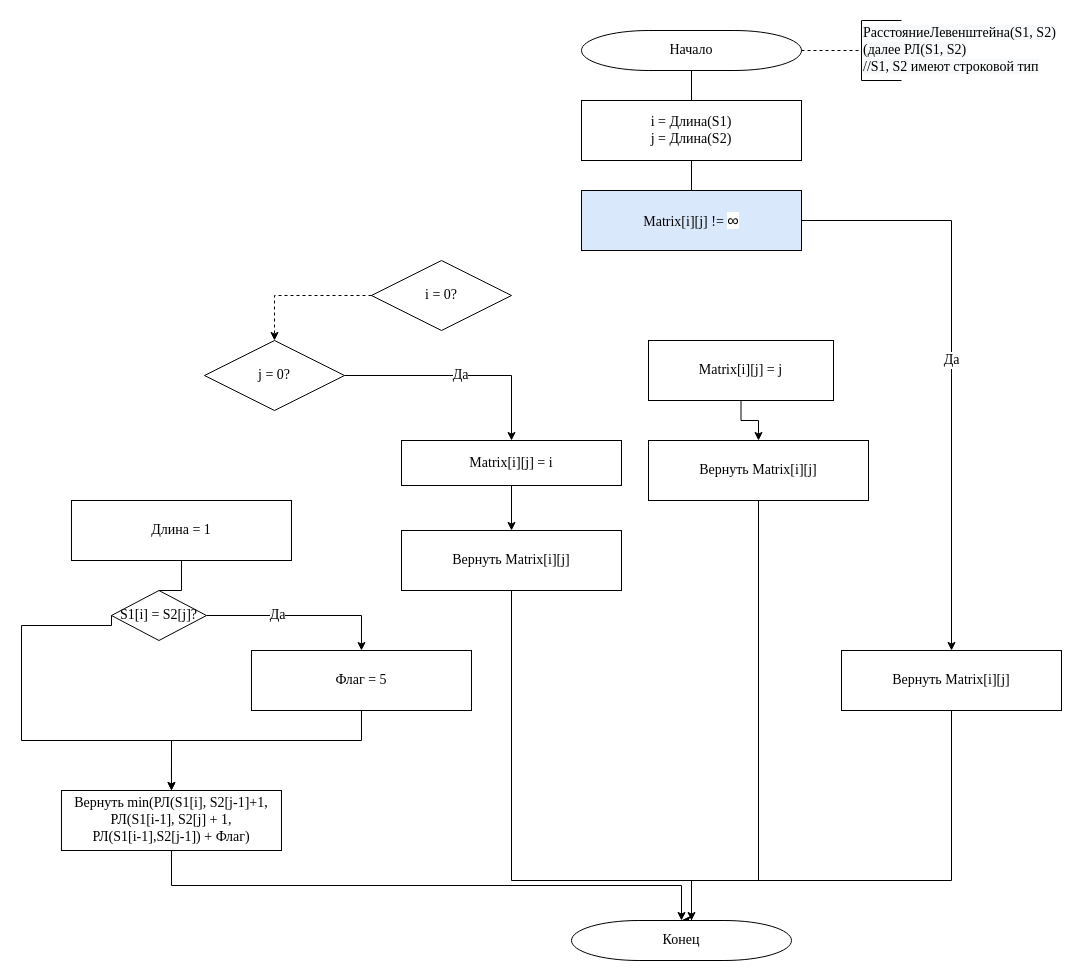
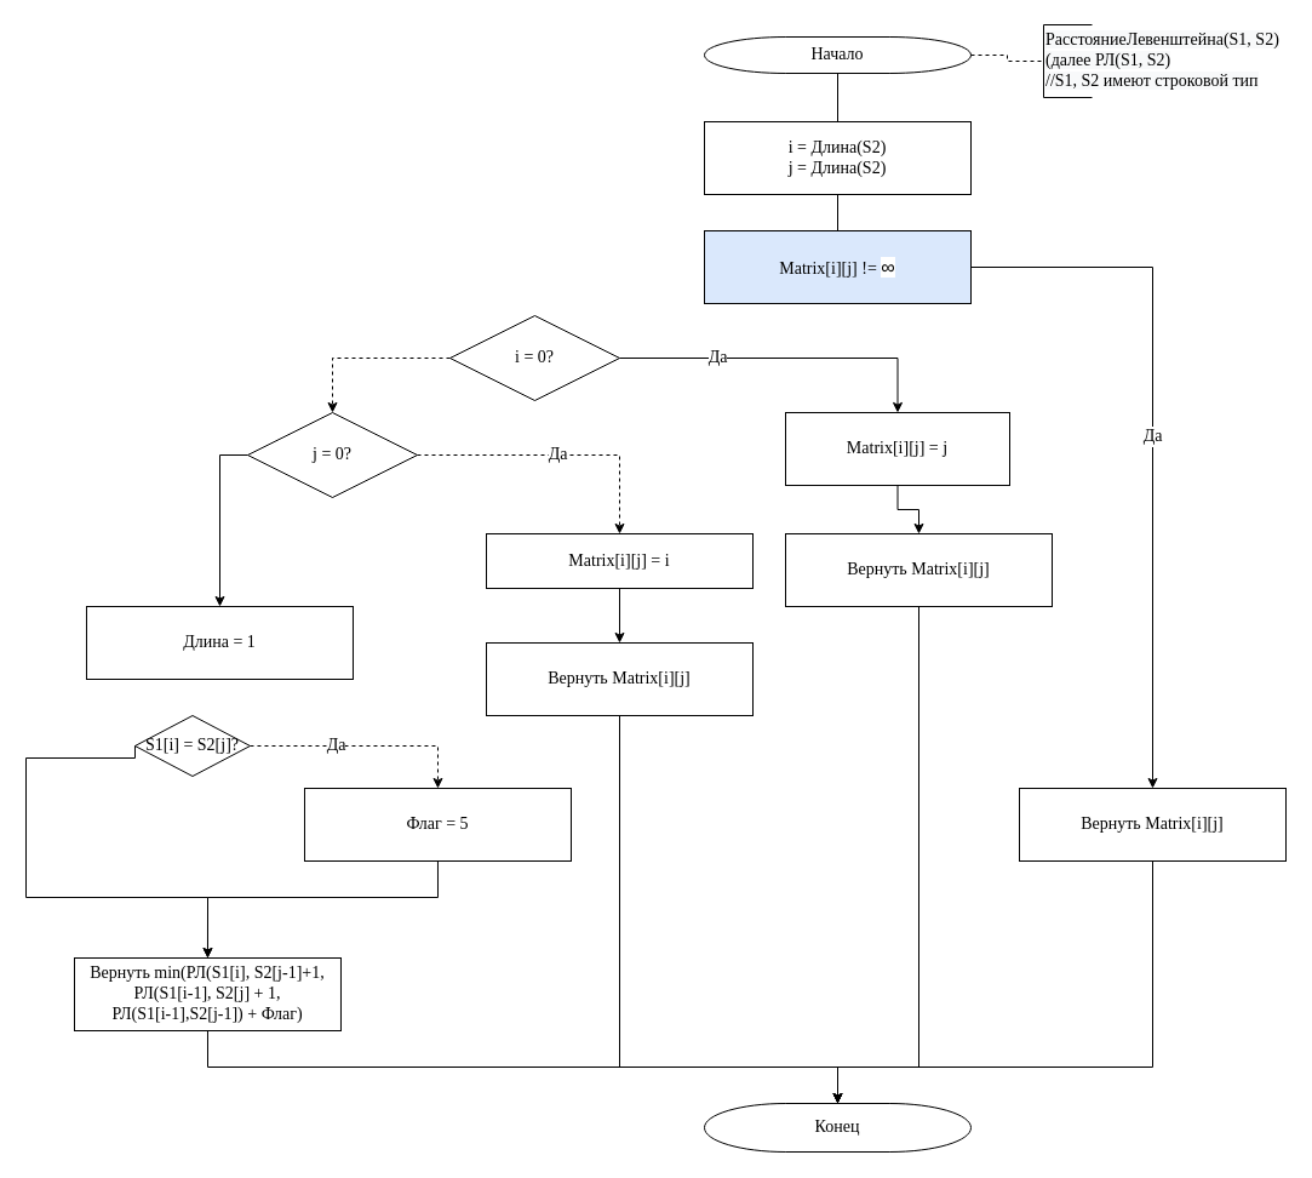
- <mxCell id="2" value="Начало" style="strokeWidth=1;html=1;shape=mxgraph.flowchart.terminator;whiteSpace=wrap;fontSize=14;fontFamily=Times New Roman;" vertex="1" parent="1"><mxGeometry x="581" y="30" width="220" height="40" as="geometry" /></mxCell>
+ <mxCell id="2" value="Начало" style="strokeWidth=1;html=1;shape=mxgraph.flowchart.terminator;whiteSpace=wrap;fontSize=14;fontFamily=Times New Roman;" vertex="1" parent="1"><mxGeometry x="581" y="30" width="220" height="30" as="geometry" /></mxCell>
- <mxCell id="6" value="i = Длина(S1)&lt;br&gt;j = Длина(S2)" style="rounded=0;whiteSpace=wrap;html=1;strokeWidth=1;fontFamily=Times New Roman;fontSize=14;" vertex="1" parent="1"><mxGeometry x="581" y="100" width="220" height="60" as="geometry" /></mxCell>
+ <mxCell id="6" value="i = Длина(S2)&lt;br&gt;j = Длина(S2)" style="rounded=0;whiteSpace=wrap;html=1;strokeWidth=1;fontFamily=Times New Roman;fontSize=14;" vertex="1" parent="1"><mxGeometry x="581" y="100" width="220" height="60" as="geometry" /></mxCell>
+ <mxCell id="12" value="Да" style="edgeStyle=orthogonalEdgeStyle;rounded=0;orthogonalLoop=1;jettySize=auto;html=1;exitX=1;exitY=0.5;exitDx=0;exitDy=0;exitPerimeter=0;endArrow=classic;endFill=1;fontFamily=Times New Roman;fontSize=14;" edge="1" parent="1" source="14" target="18"><mxGeometry x="-0.407" relative="1" as="geometry"><mxPoint x="571" y="360" as="targetPoint" /><mxPoint as="offset" /></mxGeometry></mxCell>
- <mxCell id="19" value="Да" style="edgeStyle=orthogonalEdgeStyle;rounded=0;orthogonalLoop=1;jettySize=auto;html=1;exitX=1;exitY=0.5;exitDx=0;exitDy=0;exitPerimeter=0;endArrow=classic;endFill=1;fontFamily=Times New Roman;fontSize=14;" edge="1" parent="1" source="21" target="25"><mxGeometry relative="1" as="geometry" /></mxCell>
+ <mxCell id="19" value="Да" style="edgeStyle=orthogonalEdgeStyle;rounded=0;orthogonalLoop=1;jettySize=auto;html=1;exitX=1;exitY=0.5;exitDx=0;exitDy=0;exitPerimeter=0;endArrow=classic;endFill=1;fontFamily=Times New Roman;fontSize=14;dashed=1;" edge="1" parent="1" source="21" target="25"><mxGeometry relative="1" as="geometry" /></mxCell>
+ <mxCell id="20" style="edgeStyle=orthogonalEdgeStyle;rounded=0;orthogonalLoop=1;jettySize=auto;html=1;exitX=0;exitY=0.5;exitDx=0;exitDy=0;exitPerimeter=0;endArrow=classic;endFill=1;fontFamily=Times New Roman;fontSize=14;" edge="1" parent="1" source="21" target="26"><mxGeometry relative="1" as="geometry" /></mxCell>
- <mxCell id="27" style="edgeStyle=orthogonalEdgeStyle;rounded=0;orthogonalLoop=1;jettySize=auto;html=1;exitX=0.5;exitY=0;exitDx=0;exitDy=0;exitPerimeter=0;entryX=0.5;entryY=1;entryDx=0;entryDy=0;endArrow=none;endFill=0;fontFamily=Times New Roman;fontSize=14;" edge="1" parent="1" source="30" target="26"><mxGeometry relative="1" as="geometry" /></mxCell>
- <mxCell id="28" value="Да" style="edgeStyle=orthogonalEdgeStyle;rounded=0;orthogonalLoop=1;jettySize=auto;html=1;exitX=1;exitY=0.5;exitDx=0;exitDy=0;exitPerimeter=0;entryX=0.5;entryY=0;entryDx=0;entryDy=0;endArrow=classic;endFill=1;fontFamily=Times New Roman;fontSize=14;" edge="1" parent="1" source="30" target="32"><mxGeometry x="-0.25" relative="1" as="geometry"><mxPoint as="offset" /></mxGeometry></mxCell>
+ <mxCell id="28" value="Да" style="edgeStyle=orthogonalEdgeStyle;rounded=0;orthogonalLoop=1;jettySize=auto;html=1;exitX=1;exitY=0.5;exitDx=0;exitDy=0;exitPerimeter=0;entryX=0.5;entryY=0;entryDx=0;entryDy=0;endArrow=classic;endFill=1;fontFamily=Times New Roman;fontSize=14;dashed=1;" edge="1" parent="1" source="30" target="32"><mxGeometry x="-0.25" relative="1" as="geometry"><mxPoint as="offset" /></mxGeometry></mxCell>
- <mxCell id="35" value="Конец" style="strokeWidth=1;html=1;shape=mxgraph.flowchart.terminator;whiteSpace=wrap;fontSize=14;fontFamily=Times New Roman;" vertex="1" parent="1"><mxGeometry x="571" y="920" width="220" height="40" as="geometry" /></mxCell>
+ <mxCell id="35" value="Конец" style="strokeWidth=1;html=1;shape=mxgraph.flowchart.terminator;whiteSpace=wrap;fontSize=14;fontFamily=Times New Roman;" vertex="1" parent="1"><mxGeometry x="581" y="910" width="220" height="40" as="geometry" /></mxCell>
